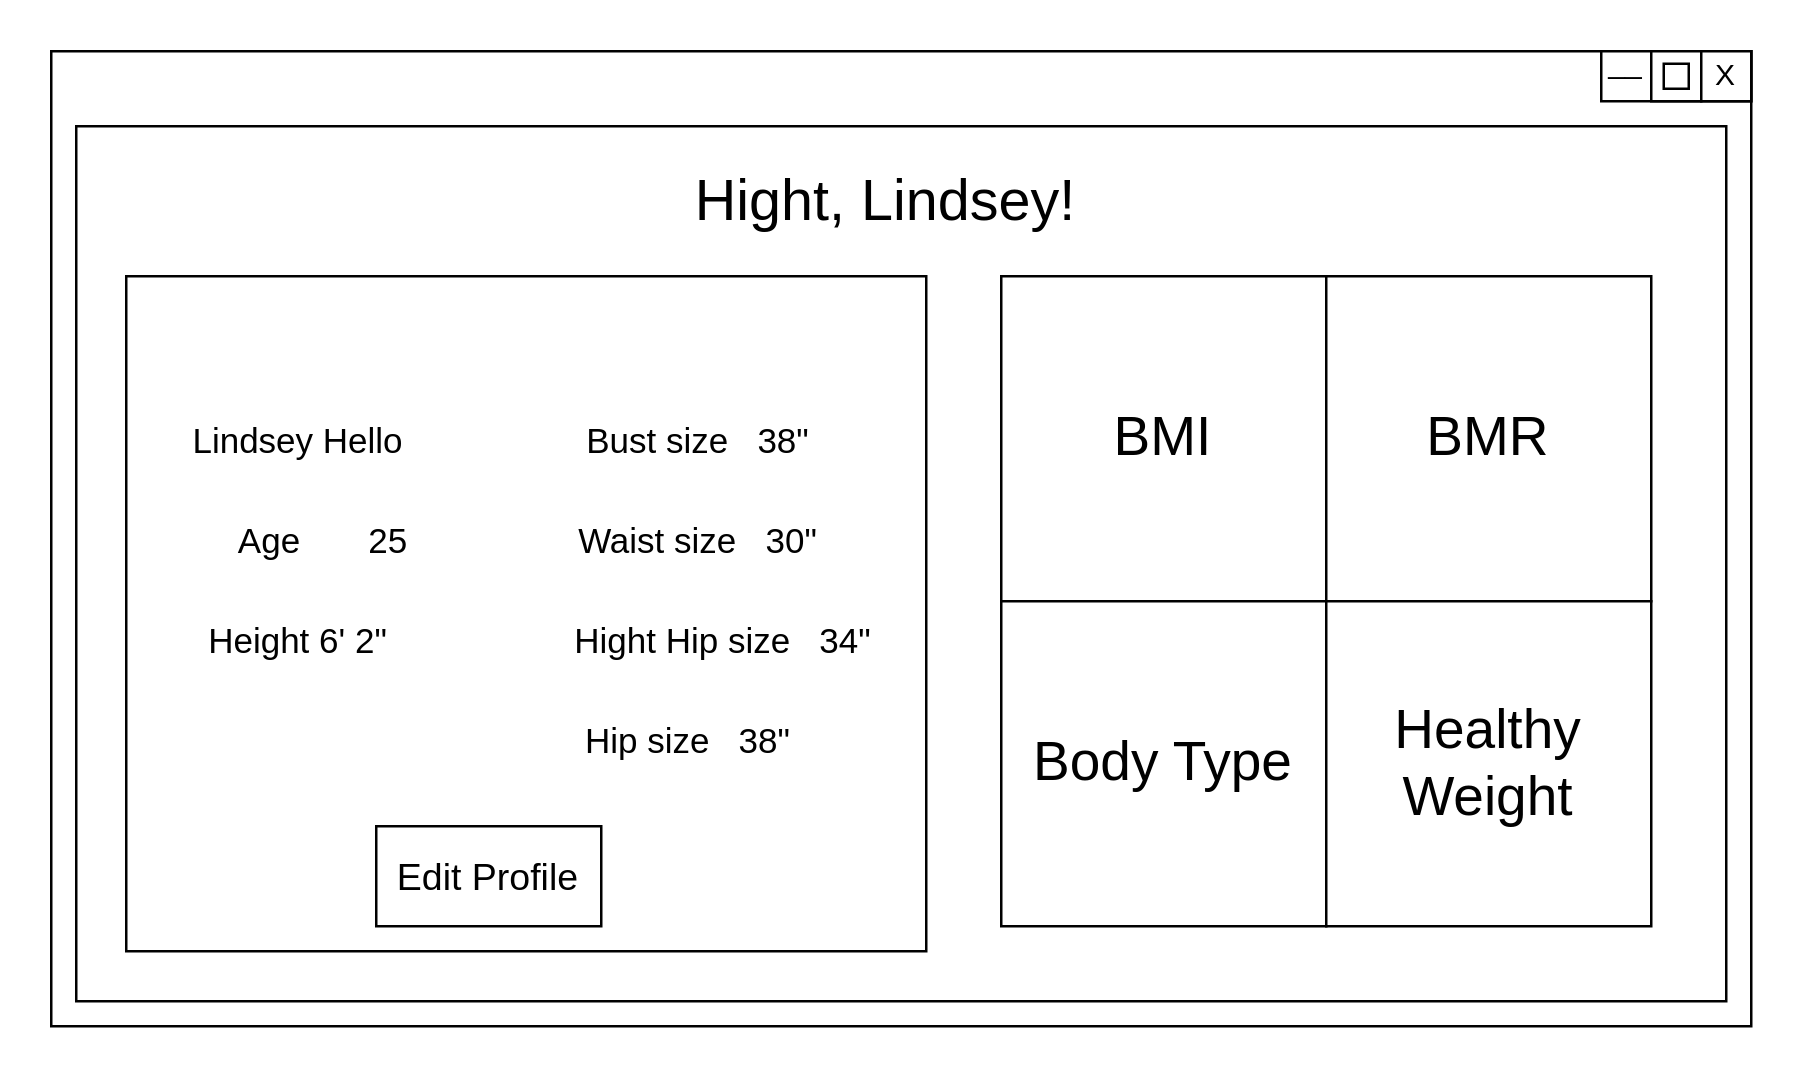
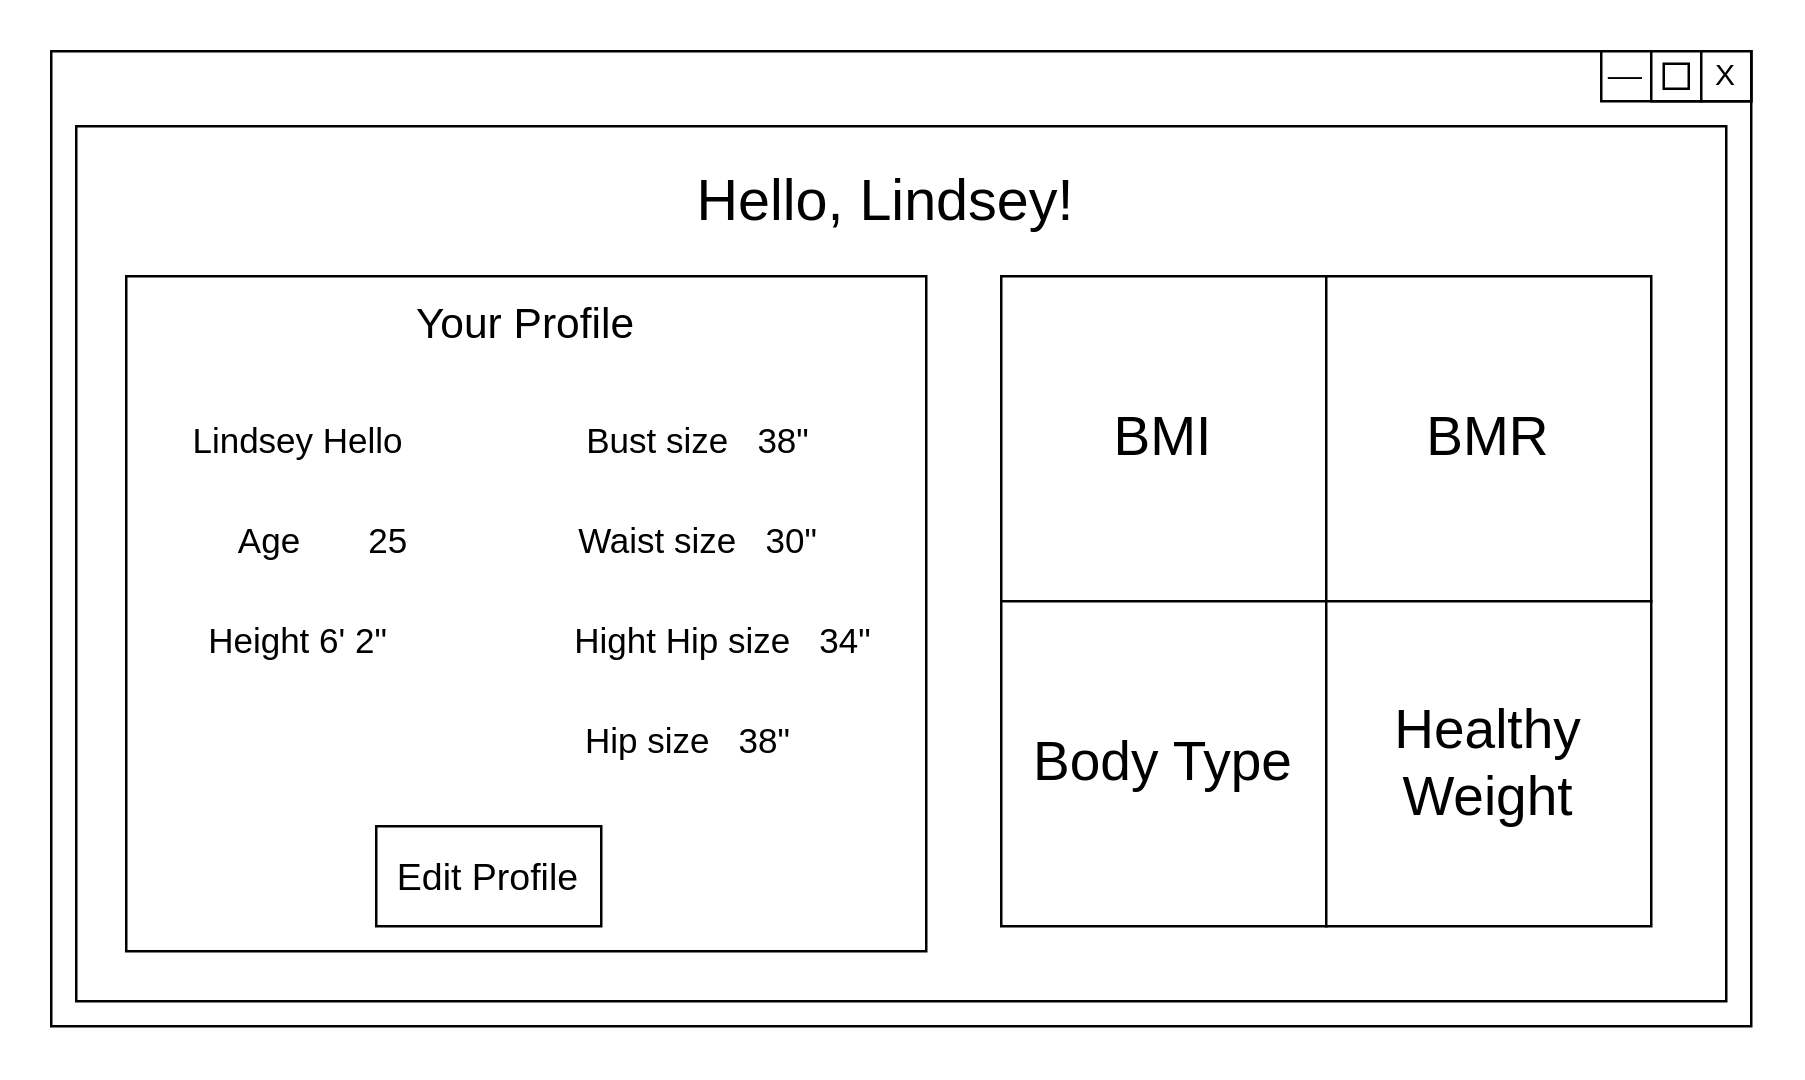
- <mxCell id="10" value="&lt;div&gt;Hight,&amp;nbsp;Lindsey!&lt;/div&gt;" style="text;html=1;strokeColor=none;fillColor=none;align=center;verticalAlign=middle;whiteSpace=wrap;rounded=0;fontSize=23;" parent="1" vertex="1"><mxGeometry x="174" y="50" width="360" height="60" as="geometry" /></mxCell>
+ <mxCell id="10" value="&lt;div&gt;Hello,&amp;nbsp;Lindsey!&lt;/div&gt;" style="text;html=1;strokeColor=none;fillColor=none;align=center;verticalAlign=middle;whiteSpace=wrap;rounded=0;fontSize=23;" parent="1" vertex="1"><mxGeometry x="174" y="50" width="360" height="60" as="geometry" /></mxCell>
+ <mxCell id="14" value="&lt;font style=&quot;font-size: 17px&quot;&gt;Your Profile&lt;/font&gt;" style="text;html=1;strokeColor=none;fillColor=none;align=center;verticalAlign=middle;whiteSpace=wrap;rounded=0;fontSize=16;" parent="1" vertex="1"><mxGeometry x="145" y="110" width="130" height="40" as="geometry" /></mxCell>
